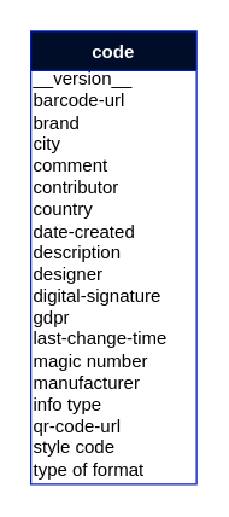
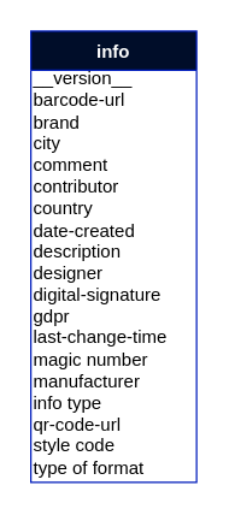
- <mxCell id="2" value="code" style="swimlane;fontStyle=1;align=center;verticalAlign=top;childLayout=stackLayout;horizontal=1;startSize=26;horizontalStack=0;resizeParent=1;resizeLast=0;collapsible=1;marginBottom=0;rounded=0;shadow=0;strokeWidth=1;swimlaneFillColor=none;fillColor=#000D29;strokeColor=#001DBC;fontColor=#ffffff;" vertex="1" parent="1"><mxGeometry x="20" width="110" height="300" as="geometry" y="20"><mxRectangle x="39" y="40" width="160" height="26" as="alternateBounds" /></mxGeometry></mxCell>
+ <mxCell id="2" value="info" style="swimlane;fontStyle=1;align=center;verticalAlign=top;childLayout=stackLayout;horizontal=1;startSize=26;horizontalStack=0;resizeParent=1;resizeLast=0;collapsible=1;marginBottom=0;rounded=0;shadow=0;strokeWidth=1;swimlaneFillColor=none;fillColor=#000D29;strokeColor=#001DBC;fontColor=#ffffff;" vertex="1" parent="1"><mxGeometry x="20" width="110" height="300" as="geometry" y="20"><mxRectangle x="39" y="40" width="160" height="26" as="alternateBounds" /></mxGeometry></mxCell>
